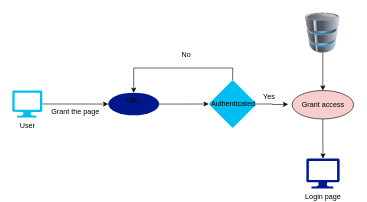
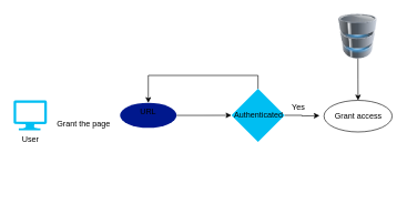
- <mxCell id="11" value="No" style="text;html=1;align=center;verticalAlign=middle;resizable=0;points=[];autosize=1;strokeColor=none;fillColor=none;" vertex="1" parent="1"><mxGeometry x="295" y="80" width="30" height="20" as="geometry" /></mxCell>
- <mxCell id="2" value="" style="edgeStyle=orthogonalEdgeStyle;rounded=0;orthogonalLoop=1;jettySize=auto;html=1;" edge="1" parent="1" source="3" target="5"><mxGeometry relative="1" as="geometry" /></mxCell>
- <mxCell id="17" value="Grant access" style="ellipse;whiteSpace=wrap;html=1;fillColor=#f8cecc;" vertex="1" parent="1"><mxGeometry x="486.67" y="150" width="102.5" height="47.5" as="geometry" /></mxCell>
+ <mxCell id="17" value="Grant access" style="ellipse;whiteSpace=wrap;html=1;" vertex="1" parent="1"><mxGeometry x="486.67" y="150" width="102.5" height="47.5" as="geometry" /></mxCell>
- <mxCell id="16" style="edgeStyle=orthogonalEdgeStyle;rounded=0;orthogonalLoop=1;jettySize=auto;html=1;exitX=0.5;exitY=1;exitDx=0;exitDy=0;" edge="1" parent="1" source="17" target="13"><mxGeometry relative="1" as="geometry" /></mxCell>
- <mxCell id="13" value="Login page" style="sketch=0;aspect=fixed;pointerEvents=1;shadow=0;dashed=0;html=1;strokeColor=none;labelPosition=center;verticalLabelPosition=bottom;verticalAlign=top;align=center;fillColor=#00188D;shape=mxgraph.azure.computer" vertex="1" parent="1"><mxGeometry x="510.33" y="263.5" width="55.56" height="50" as="geometry" /></mxCell>
